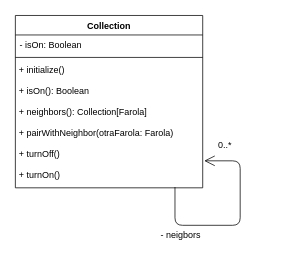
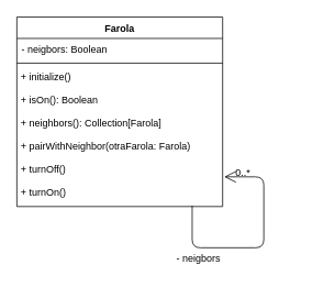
- <mxCell id="2" value="Collection" style="swimlane;fontStyle=1;align=center;verticalAlign=top;childLayout=stackLayout;horizontal=1;startSize=26;horizontalStack=0;resizeParent=1;resizeParentMax=0;resizeLast=0;collapsible=1;marginBottom=0;" vertex="1" parent="1"><mxGeometry x="20" y="20" width="250" height="230" as="geometry" /></mxCell>
+ <mxCell id="2" value="Farola" style="swimlane;fontStyle=1;align=center;verticalAlign=top;childLayout=stackLayout;horizontal=1;startSize=26;horizontalStack=0;resizeParent=1;resizeParentMax=0;resizeLast=0;collapsible=1;marginBottom=0;" vertex="1" parent="1"><mxGeometry x="20" y="20" width="250" height="230" as="geometry" /></mxCell>
- <mxCell id="3" value="- isOn: Boolean" style="text;strokeColor=none;fillColor=none;align=left;verticalAlign=top;spacingLeft=4;spacingRight=4;overflow=hidden;rotatable=0;points=[[0,0.5],[1,0.5]];portConstraint=eastwest;" vertex="1" parent="2"><mxGeometry y="26" width="250" height="26" as="geometry" /></mxCell>
+ <mxCell id="3" value="- neigbors: Boolean" style="text;strokeColor=none;fillColor=none;align=left;verticalAlign=top;spacingLeft=4;spacingRight=4;overflow=hidden;rotatable=0;points=[[0,0.5],[1,0.5]];portConstraint=eastwest;" vertex="1" parent="2"><mxGeometry y="26" width="250" height="26" as="geometry" /></mxCell>
- <mxCell id="8" value="0..*" style="text;strokeColor=none;fillColor=none;align=left;verticalAlign=top;spacingLeft=4;spacingRight=4;overflow=hidden;rotatable=0;points=[[0,0.5],[1,0.5]];portConstraint=eastwest;glass=0;" vertex="1" parent="1"><mxGeometry x="285" y="180" width="100" height="26" as="geometry" /></mxCell>
+ <mxCell id="8" value="0..*" style="text;strokeColor=none;fillColor=none;align=left;verticalAlign=top;spacingLeft=4;spacingRight=4;overflow=hidden;rotatable=0;points=[[0,0.5],[1,0.5]];portConstraint=eastwest;glass=0;" vertex="1" parent="1"><mxGeometry x="280" y="195" width="100" height="26" as="geometry" /></mxCell>
